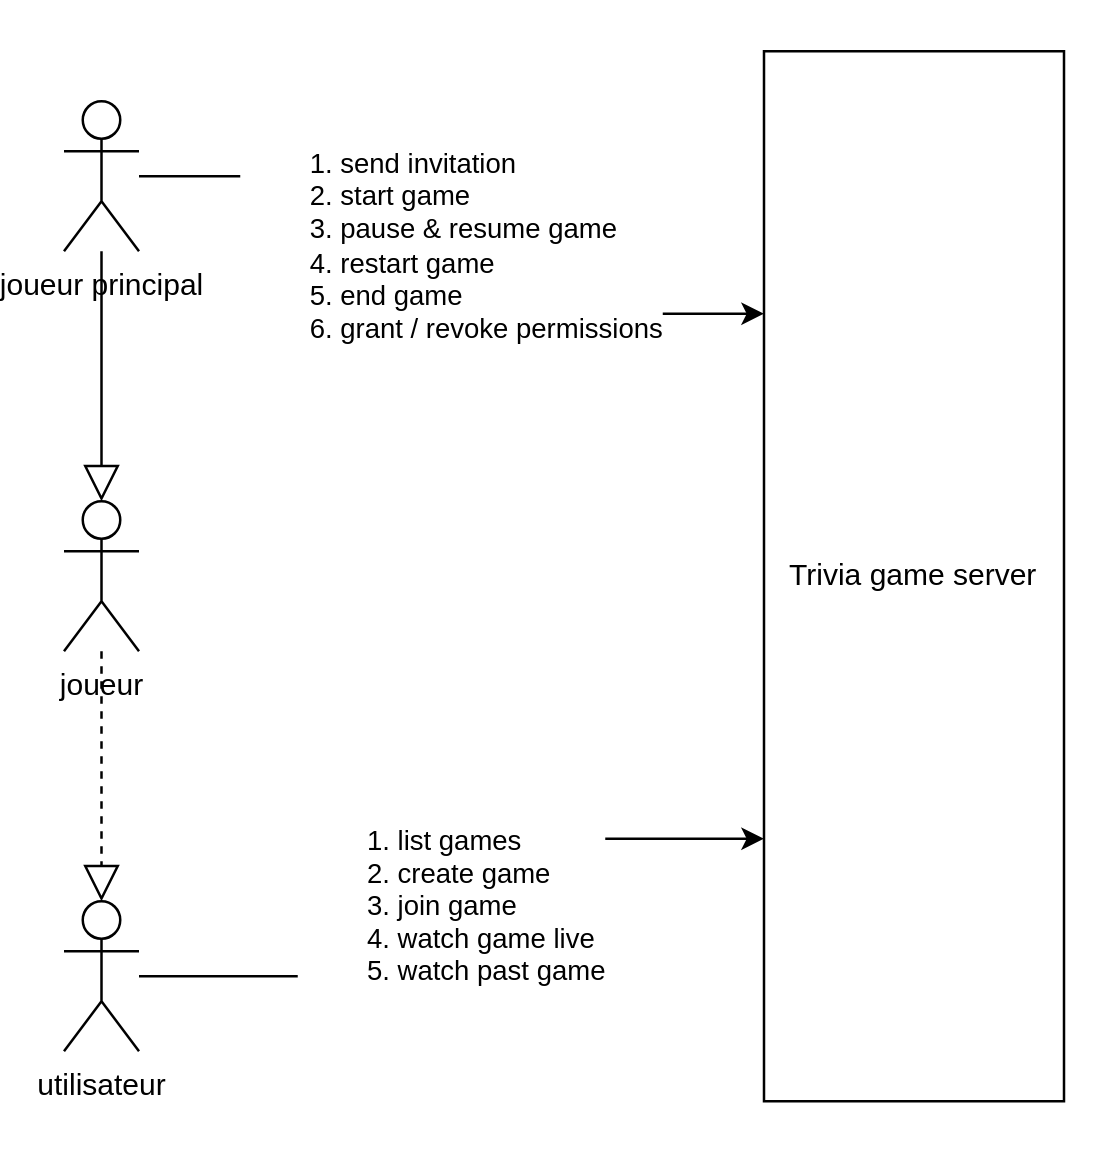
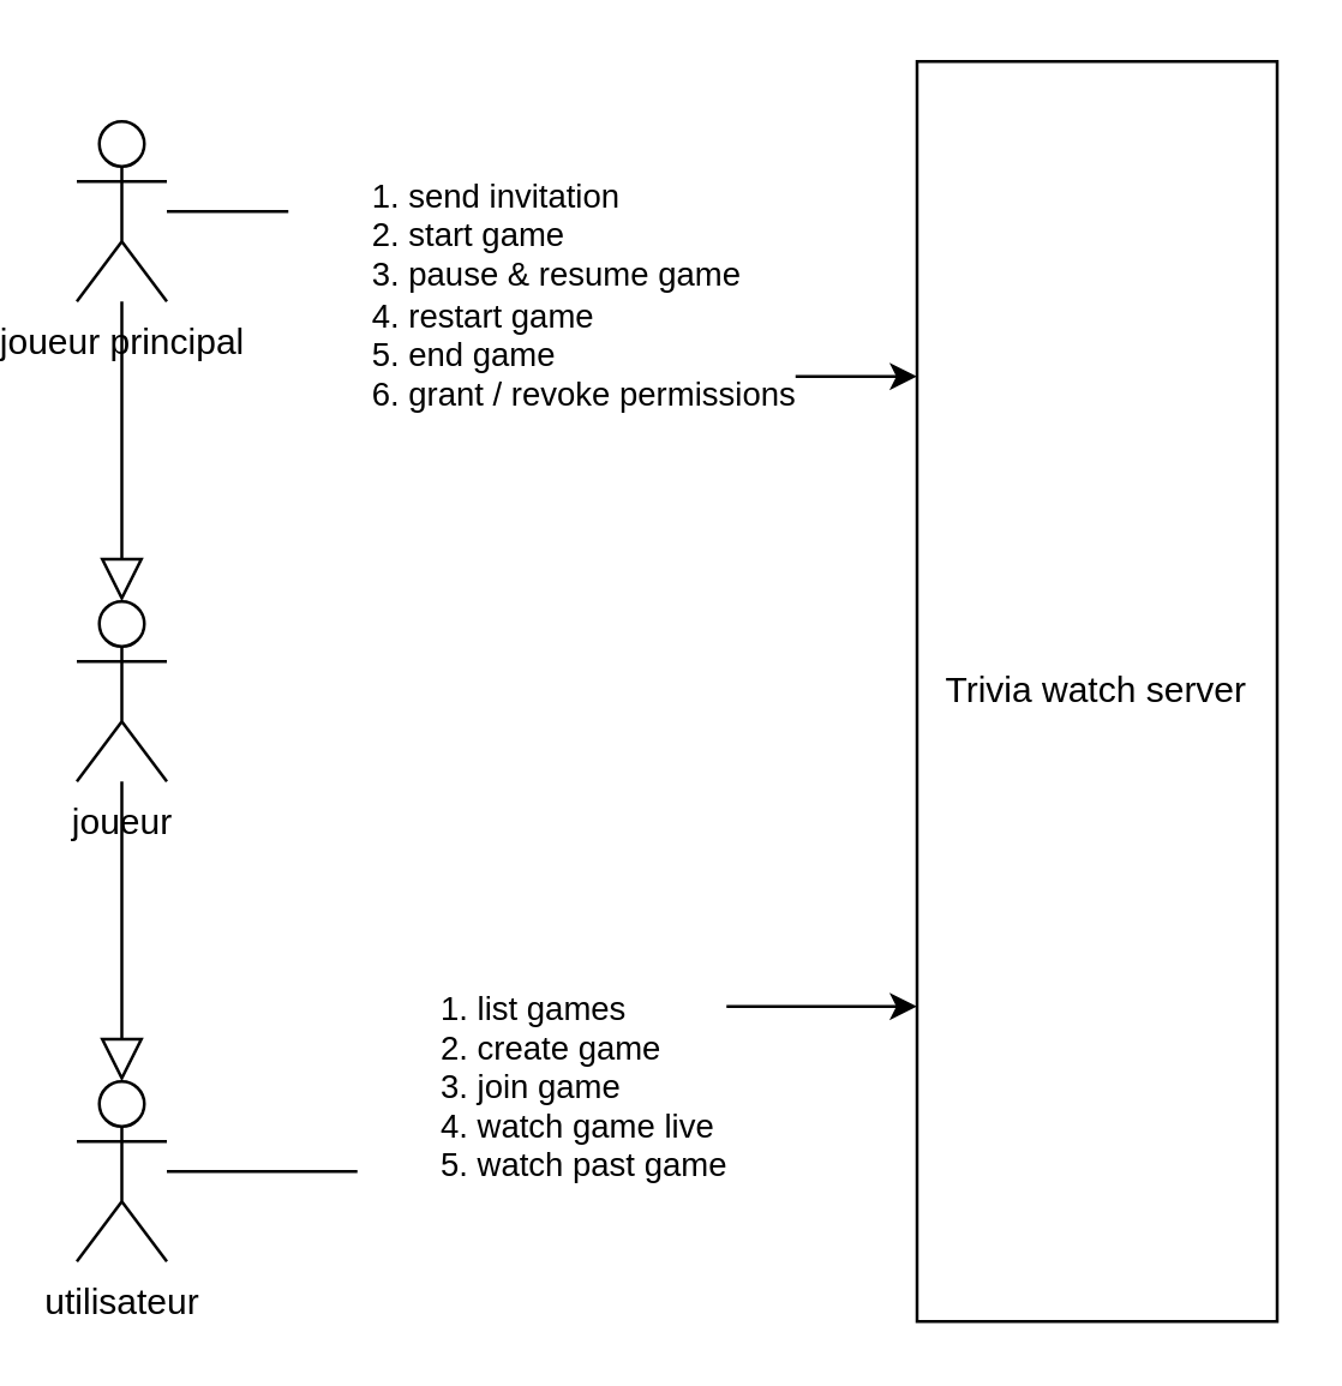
- <mxCell id="2" value="Trivia game server" style="rounded=0;whiteSpace=wrap;html=1;" parent="1" vertex="1"><mxGeometry x="300" y="20" width="120" height="420" as="geometry" /></mxCell>
+ <mxCell id="2" value="Trivia watch server" style="rounded=0;whiteSpace=wrap;html=1;" parent="1" vertex="1"><mxGeometry x="300" y="20" width="120" height="420" as="geometry" /></mxCell>
- <mxCell id="8" style="edgeStyle=orthogonalEdgeStyle;rounded=0;orthogonalLoop=1;jettySize=auto;html=1;entryX=0.5;entryY=0;entryDx=0;entryDy=0;entryPerimeter=0;endArrow=block;endFill=0;startSize=12;endSize=12;dashed=1;" parent="1" source="6" target="7" edge="1"><mxGeometry relative="1" as="geometry"><mxPoint x="45" y="110" as="sourcePoint" /><mxPoint x="45" y="220" as="targetPoint" /></mxGeometry></mxCell>
+ <mxCell id="8" style="edgeStyle=orthogonalEdgeStyle;rounded=0;orthogonalLoop=1;jettySize=auto;html=1;entryX=0.5;entryY=0;entryDx=0;entryDy=0;entryPerimeter=0;endArrow=block;endFill=0;startSize=12;endSize=12;" parent="1" source="6" target="7" edge="1"><mxGeometry relative="1" as="geometry"><mxPoint x="45" y="110" as="sourcePoint" /><mxPoint x="45" y="220" as="targetPoint" /></mxGeometry></mxCell>
